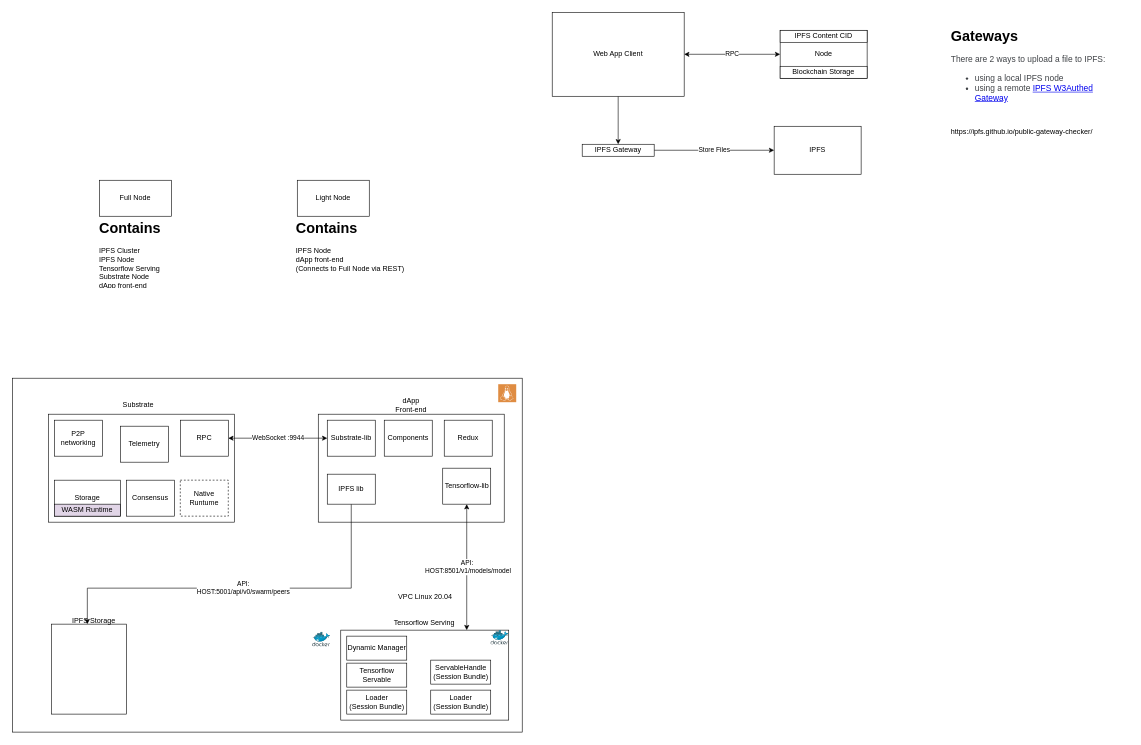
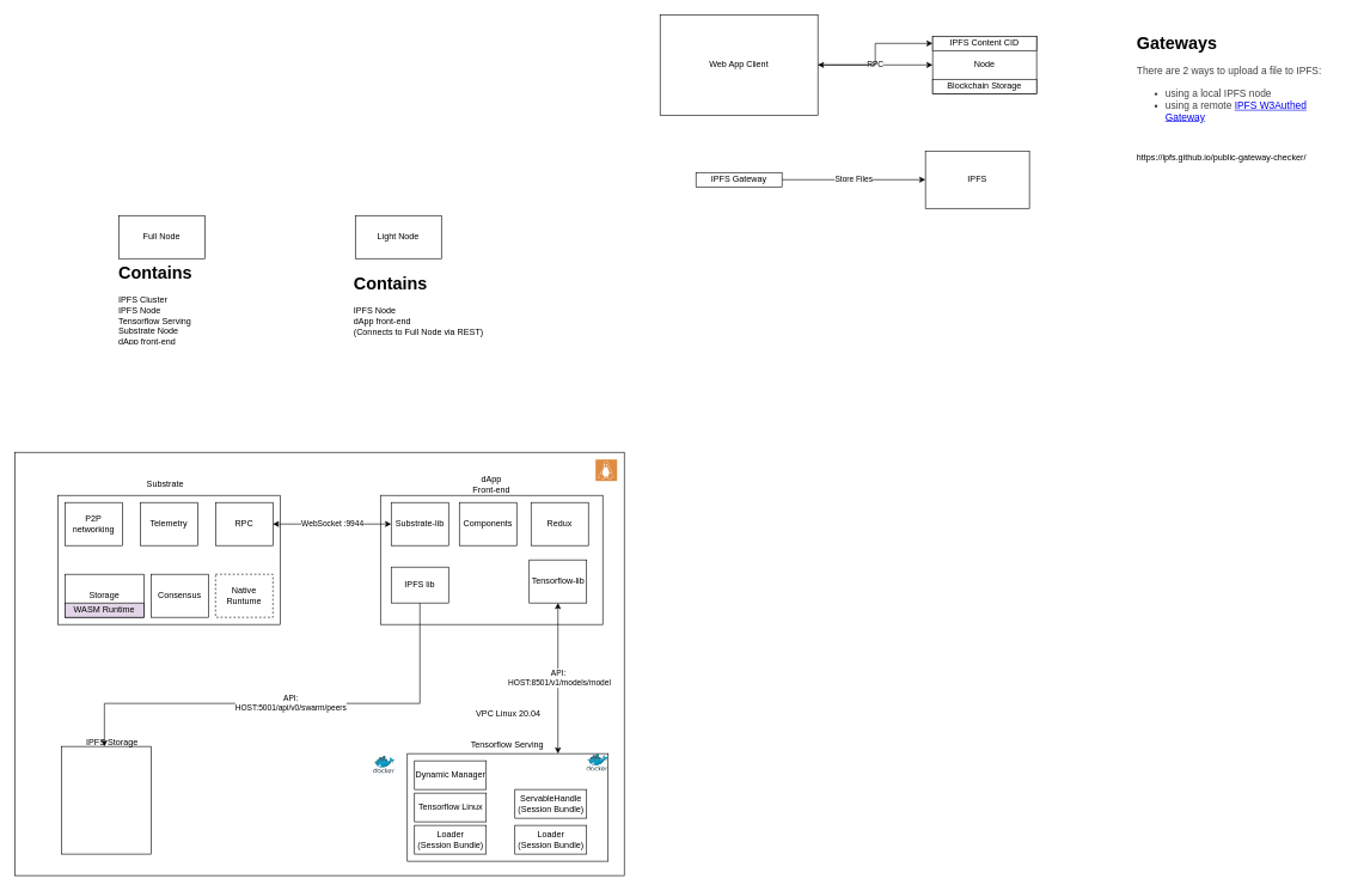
- <mxCell id="4" style="edgeStyle=orthogonalEdgeStyle;rounded=0;orthogonalLoop=1;jettySize=auto;html=1;entryX=0.5;entryY=0;entryDx=0;entryDy=0;" parent="1" source="5" target="7" edge="1"><mxGeometry relative="1" as="geometry" /></mxCell>
+ <mxCell id="4" style="edgeStyle=orthogonalEdgeStyle;rounded=0;orthogonalLoop=1;jettySize=auto;html=1;" parent="1" source="5" target="12" edge="1"><mxGeometry relative="1" as="geometry" /></mxCell>
- <mxCell id="48" value="&lt;h1&gt;&lt;span style=&quot;background-color: initial;&quot;&gt;Contains&lt;/span&gt;&lt;/h1&gt;&lt;div&gt;&lt;span style=&quot;font-size: 12px; font-weight: 400;&quot;&gt;IPFS Node&lt;/span&gt;&lt;/div&gt;&lt;div&gt;dApp front-end&lt;/div&gt;&lt;div&gt;(Connects to Full Node via REST)&lt;/div&gt;&lt;h1&gt;&lt;span style=&quot;font-size: 12px; font-weight: 400;&quot;&gt;&lt;br&gt;&lt;/span&gt;&lt;/h1&gt;" style="text;html=1;strokeColor=none;fillColor=none;spacing=5;spacingTop=-20;whiteSpace=wrap;overflow=hidden;rounded=0;" vertex="1" parent="1"><mxGeometry x="487.5" y="360" width="190" height="120" as="geometry" /></mxCell>
+ <mxCell id="48" value="&lt;h1&gt;&lt;span style=&quot;background-color: initial;&quot;&gt;Contains&lt;/span&gt;&lt;/h1&gt;&lt;div&gt;&lt;span style=&quot;font-size: 12px; font-weight: 400;&quot;&gt;IPFS Node&lt;/span&gt;&lt;/div&gt;&lt;div&gt;dApp front-end&lt;/div&gt;&lt;div&gt;(Connects to Full Node via REST)&lt;/div&gt;&lt;h1&gt;&lt;span style=&quot;font-size: 12px; font-weight: 400;&quot;&gt;&lt;br&gt;&lt;/span&gt;&lt;/h1&gt;" style="text;html=1;strokeColor=none;fillColor=none;spacing=5;spacingTop=-20;whiteSpace=wrap;overflow=hidden;rounded=0;" vertex="1" parent="1"><mxGeometry x="487.5" y="375" width="190" height="120" as="geometry" /></mxCell>
- <mxCell id="20" value="Telemetry" style="rounded=0;whiteSpace=wrap;html=1;" vertex="1" parent="1"><mxGeometry x="200" y="710" width="80" height="60" as="geometry" /></mxCell>
+ <mxCell id="20" value="Telemetry" style="rounded=0;whiteSpace=wrap;html=1;" vertex="1" parent="1"><mxGeometry x="195" y="700" width="80" height="60" as="geometry" /></mxCell>
- <mxCell id="32" value="Tensorflow Servable" style="rounded=0;whiteSpace=wrap;html=1;" vertex="1" parent="1"><mxGeometry x="577.5" y="1105" width="100" height="40" as="geometry" /></mxCell>
+ <mxCell id="32" value="Tensorflow Linux" style="rounded=0;whiteSpace=wrap;html=1;" vertex="1" parent="1"><mxGeometry x="577.5" y="1105" width="100" height="40" as="geometry" /></mxCell>
